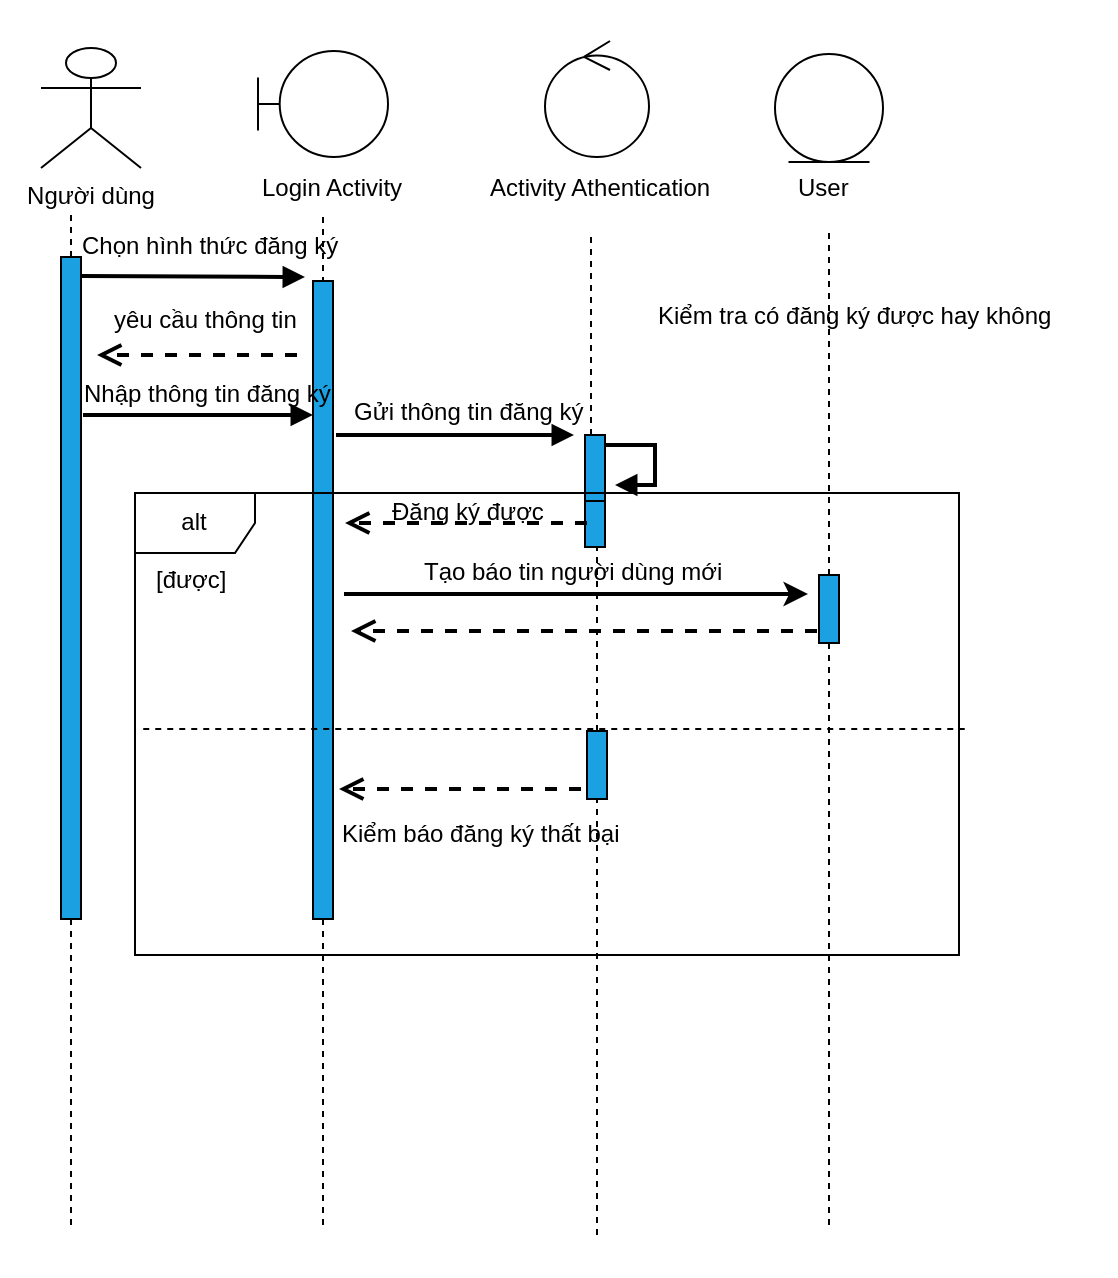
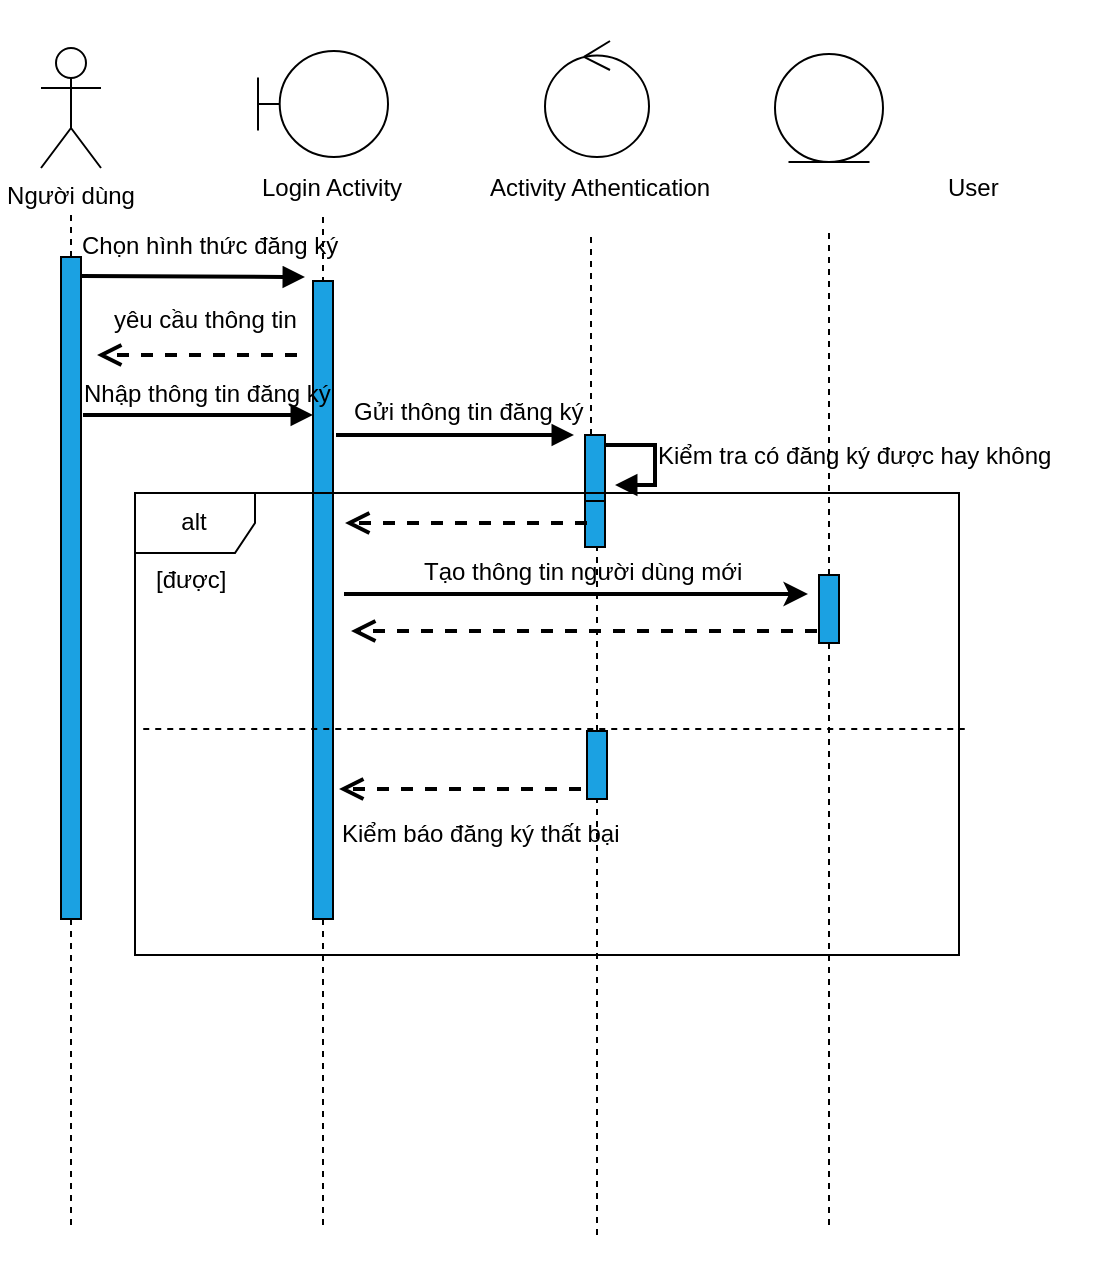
- <mxCell id="2" value="Người dùng" style="shape=umlActor;verticalLabelPosition=bottom;labelBackgroundColor=#ffffff;verticalAlign=top;html=1;outlineConnect=0;" parent="1" vertex="1"><mxGeometry x="20" y="23.5" width="50" height="60" as="geometry" /></mxCell>
+ <mxCell id="2" value="Người dùng" style="shape=umlActor;verticalLabelPosition=bottom;labelBackgroundColor=#ffffff;verticalAlign=top;html=1;outlineConnect=0;" parent="1" vertex="1"><mxGeometry x="20" y="23.5" width="30" height="60" as="geometry" /></mxCell>
- <mxCell id="8" value="User" style="text;html=1;resizable=0;points=[];autosize=1;align=left;verticalAlign=top;spacingTop=-4;" parent="1" vertex="1"><mxGeometry x="396.5" y="83.5" width="35" height="14" as="geometry" /></mxCell>
+ <mxCell id="8" value="User" style="text;html=1;resizable=0;points=[];autosize=1;align=left;verticalAlign=top;spacingTop=-4;" parent="1" vertex="1"><mxGeometry x="471.5" y="83.5" width="35" height="14" as="geometry" /></mxCell>
- <mxCell id="25" value="Kiểm tra có đăng ký được hay không" style="text;html=1;resizable=0;points=[];autosize=1;align=left;verticalAlign=top;spacingTop=-4;" parent="1" vertex="1"><mxGeometry x="326.5" y="148" width="210" height="20" as="geometry" /></mxCell>
+ <mxCell id="25" value="Kiểm tra có đăng ký được hay không" style="text;html=1;resizable=0;points=[];autosize=1;align=left;verticalAlign=top;spacingTop=-4;" parent="1" vertex="1"><mxGeometry x="326.5" y="218" width="210" height="20" as="geometry" /></mxCell>
- <mxCell id="41" value="Đăng ký được&lt;br&gt;" style="text;html=1;resizable=0;points=[];autosize=1;align=left;verticalAlign=top;spacingTop=-4;" vertex="1" parent="1"><mxGeometry x="193.5" y="246" width="86" height="14" as="geometry" /></mxCell>
- <mxCell id="44" value="Tạo báo tin người dùng mới" style="text;html=1;resizable=0;points=[];autosize=1;align=left;verticalAlign=top;spacingTop=-4;" vertex="1" parent="1"><mxGeometry x="209.5" y="276" width="169" height="14" as="geometry" /></mxCell>
+ <mxCell id="44" value="Tạo thông tin người dùng mới" style="text;html=1;resizable=0;points=[];autosize=1;align=left;verticalAlign=top;spacingTop=-4;" vertex="1" parent="1"><mxGeometry x="209.5" y="276" width="169" height="14" as="geometry" /></mxCell>
